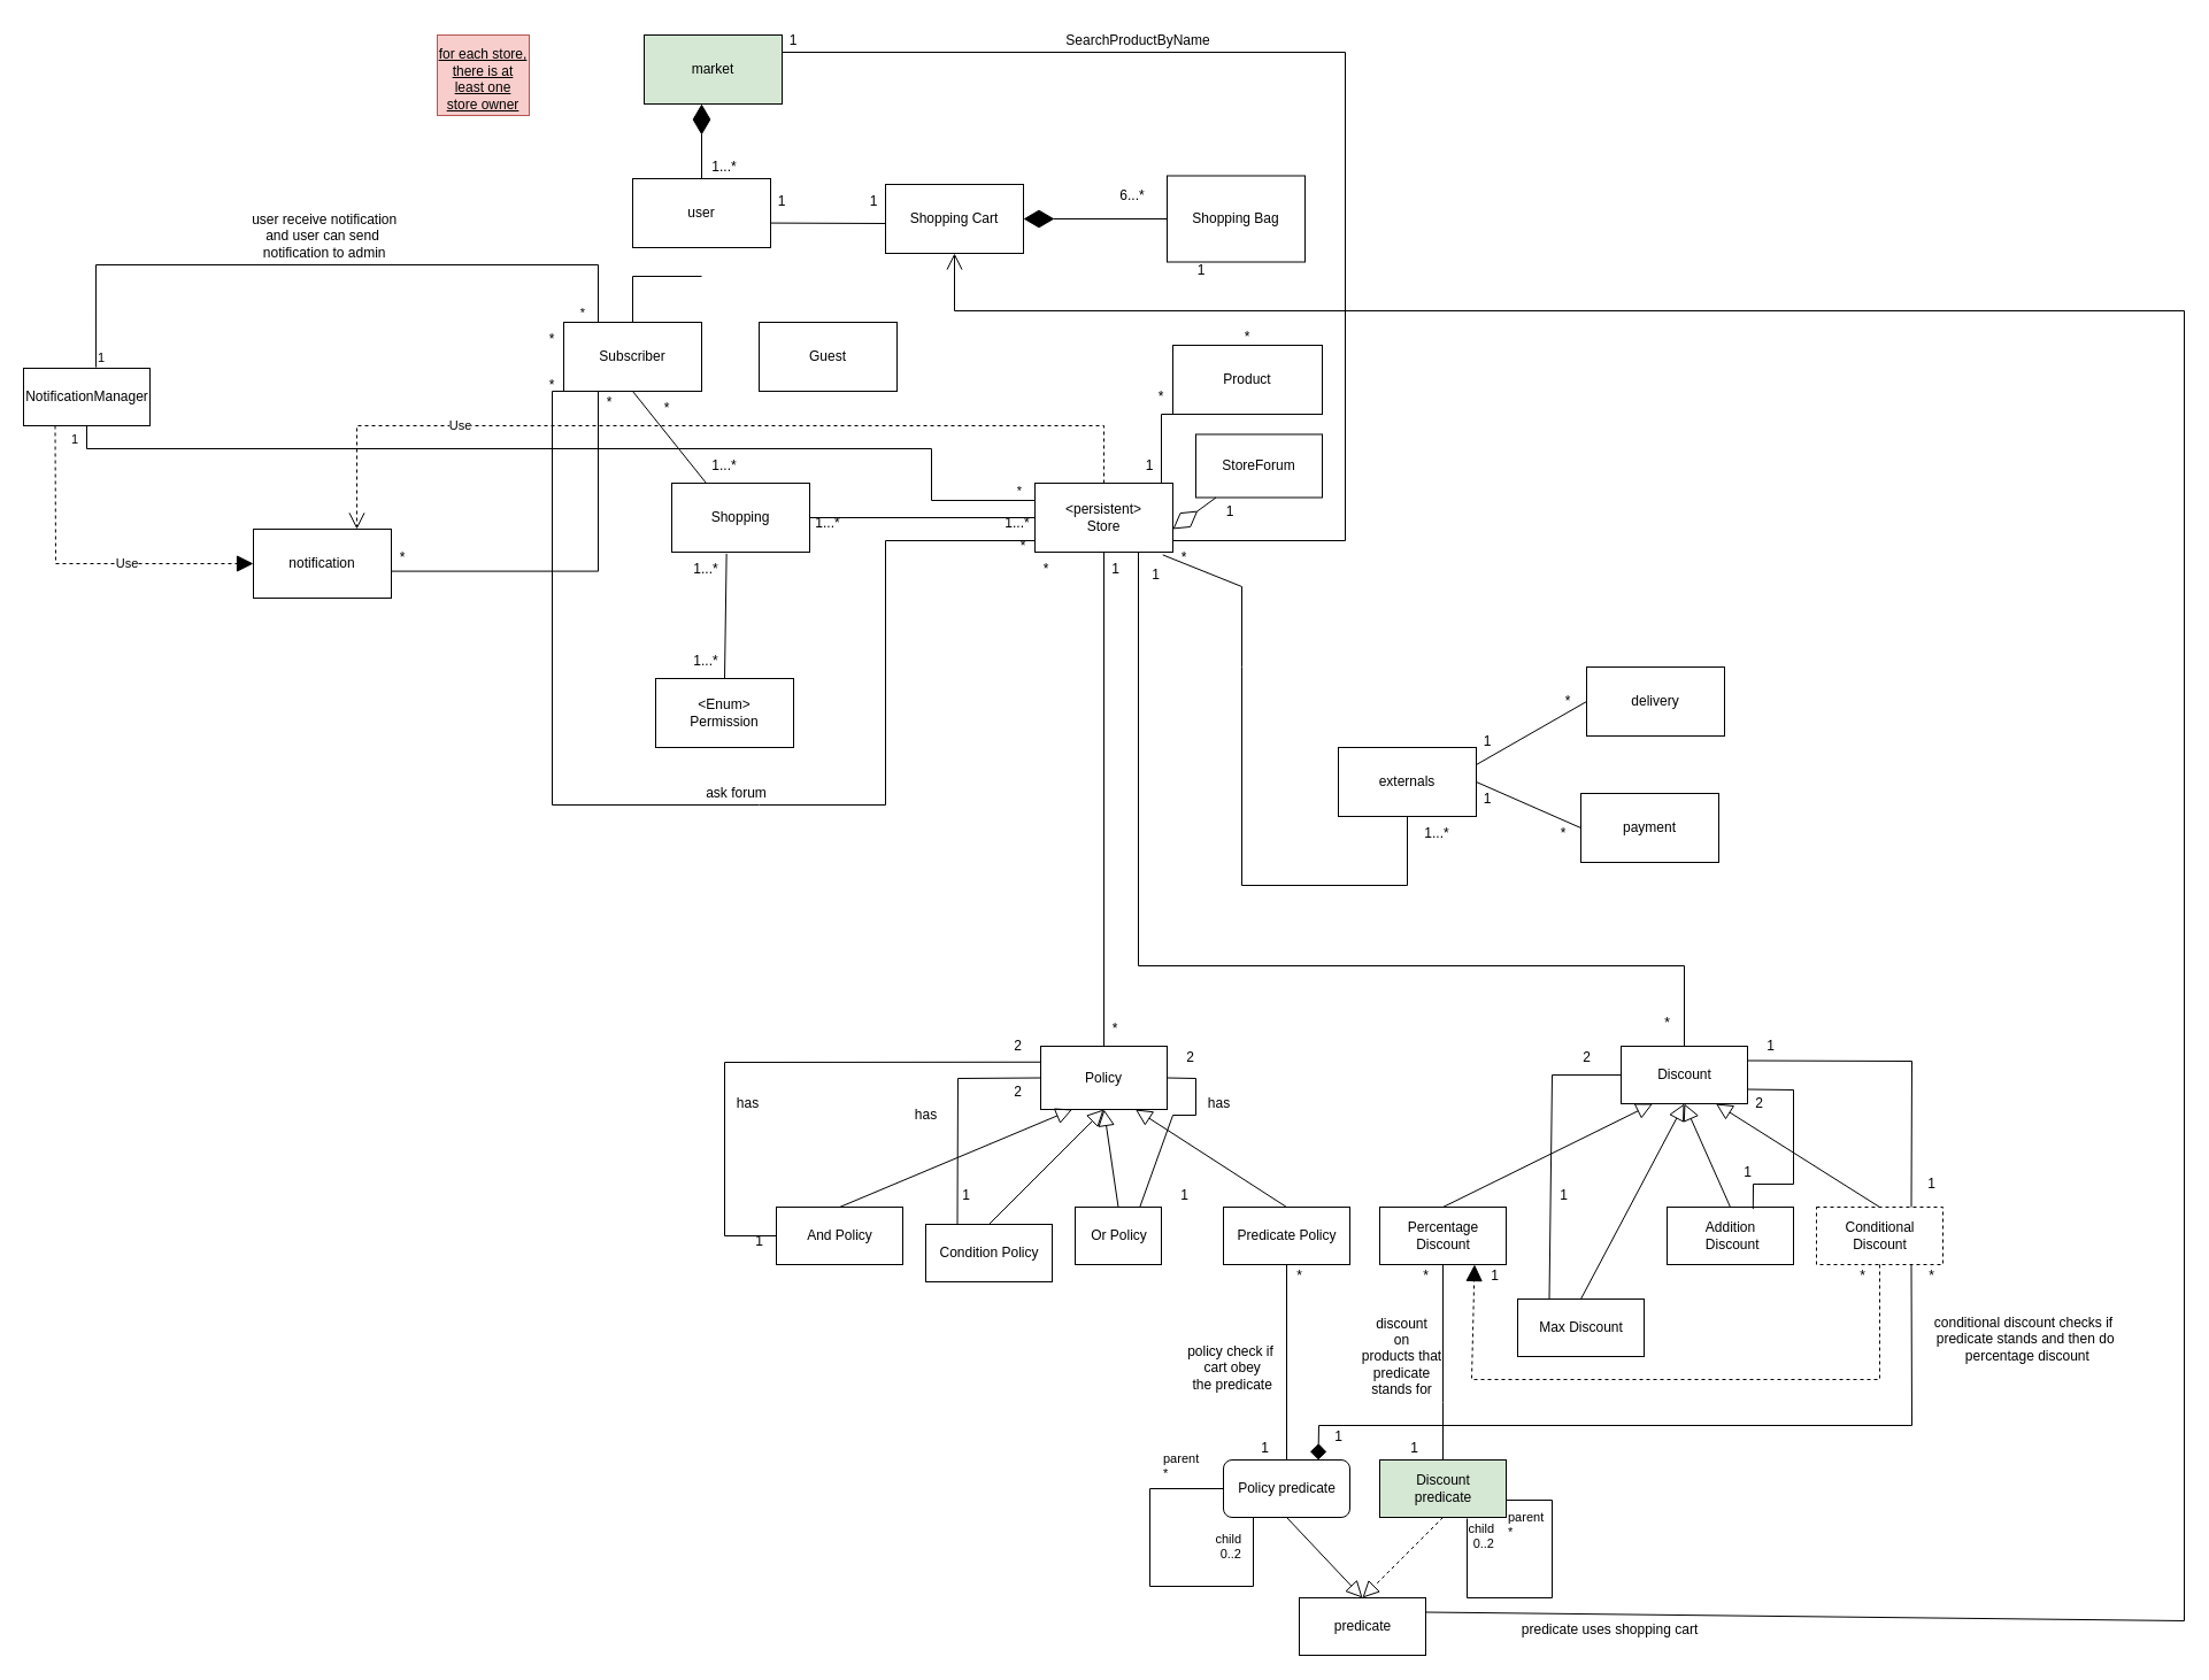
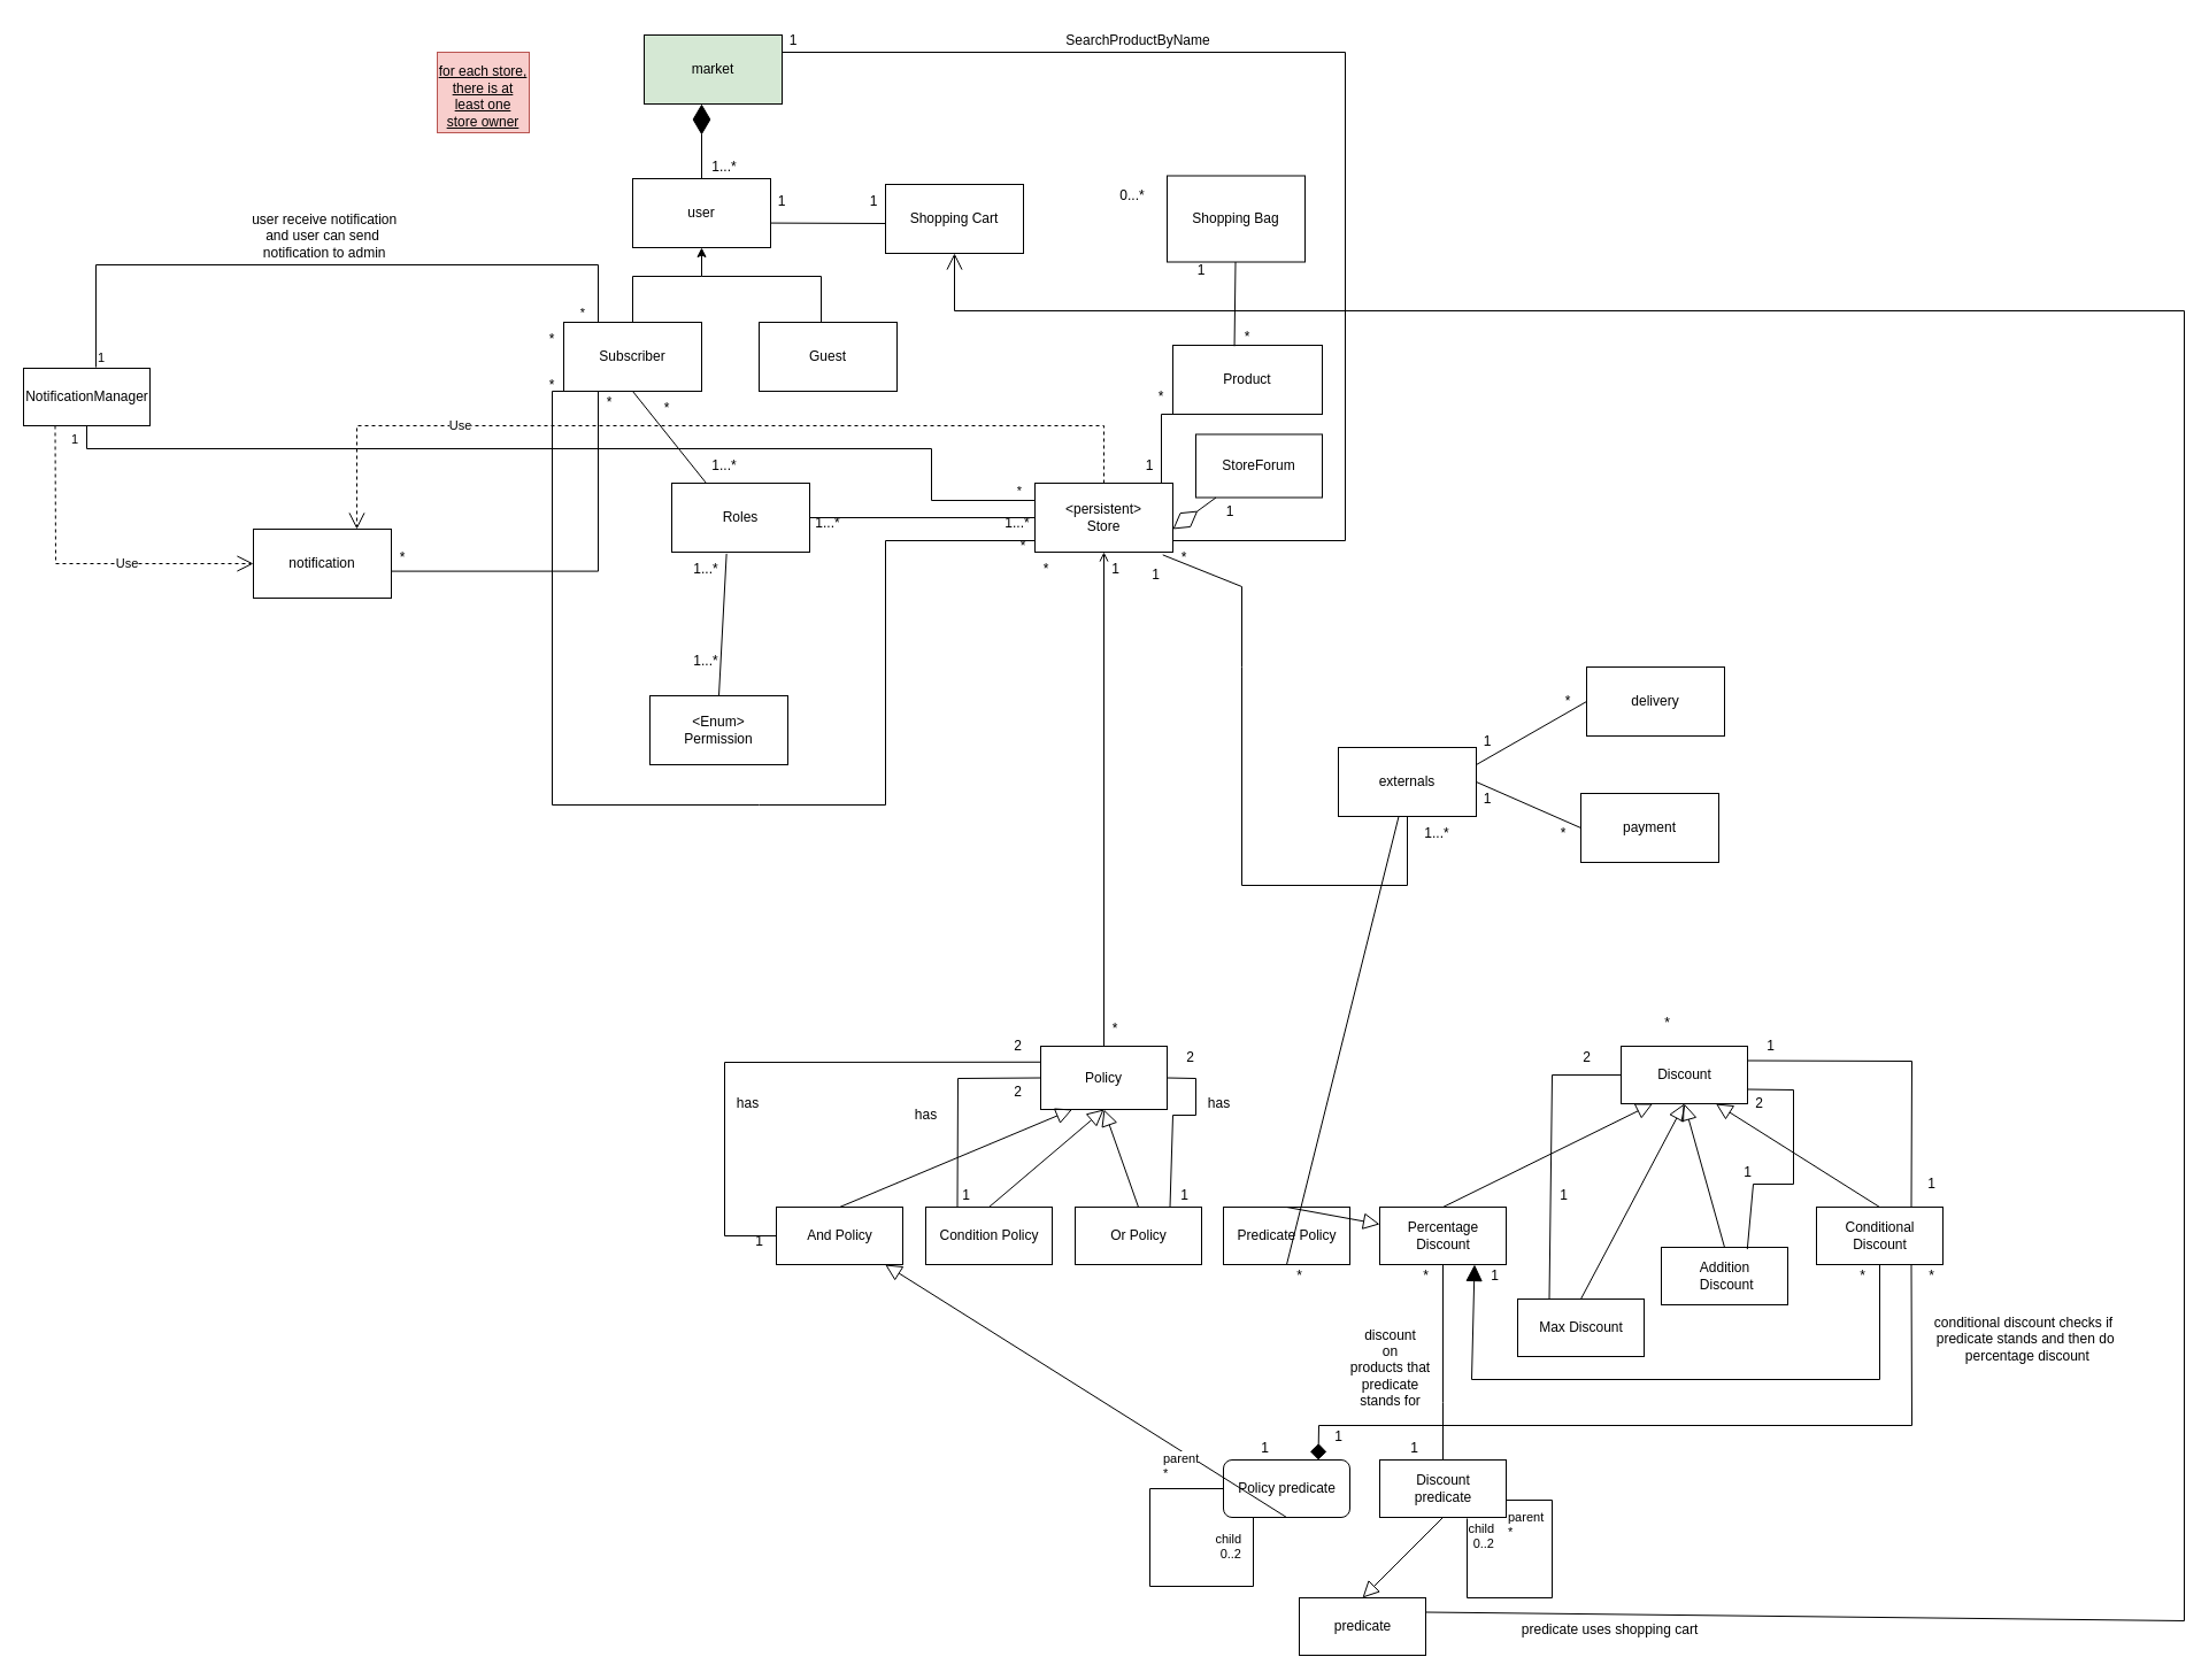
- <mxCell id="63" value="&lt;font style=&quot;font-size: 12px&quot;&gt;for each store, there is at least one store owner&lt;/font&gt;" style="text;html=1;strokeColor=#b85450;fillColor=#f8cecc;align=center;verticalAlign=bottom;whiteSpace=wrap;rounded=0;fontSize=10;fontStyle=4" parent="1" vertex="1"><mxGeometry x="380" y="30" width="80" height="70" as="geometry" /></mxCell>
+ <mxCell id="63" value="&lt;font style=&quot;font-size: 12px&quot;&gt;for each store, there is at least one store owner&lt;/font&gt;" style="text;html=1;strokeColor=#b85450;fillColor=#f8cecc;align=center;verticalAlign=bottom;whiteSpace=wrap;rounded=0;fontSize=10;fontStyle=4" parent="1" vertex="1"><mxGeometry x="380" y="45" width="80" height="70" as="geometry" /></mxCell>
- <mxCell id="29" value="6...*" style="text;html=1;strokeColor=none;fillColor=none;align=center;verticalAlign=middle;whiteSpace=wrap;rounded=0;" parent="1" vertex="1"><mxGeometry x="955" y="155" width="60" height="30" as="geometry" /></mxCell>
+ <mxCell id="29" value="0...*" style="text;html=1;strokeColor=none;fillColor=none;align=center;verticalAlign=middle;whiteSpace=wrap;rounded=0;" parent="1" vertex="1"><mxGeometry x="955" y="155" width="60" height="30" as="geometry" /></mxCell>
- <mxCell id="28" value="" style="endArrow=diamondThin;endFill=1;endSize=24;html=1;rounded=0;entryX=1;entryY=0.5;entryDx=0;entryDy=0;exitX=0;exitY=0.5;exitDx=0;exitDy=0;" parent="1" source="25" target="27" edge="1"><mxGeometry width="160" relative="1" as="geometry"><mxPoint x="1030" y="138" as="sourcePoint" /><mxPoint x="970" y="210" as="targetPoint" /></mxGeometry></mxCell>
+ <mxCell id="9" value="" style="edgeStyle=elbowEdgeStyle;elbow=vertical;endArrow=classic;html=1;rounded=0;entryX=0.5;entryY=1;entryDx=0;entryDy=0;exitX=0.45;exitY=-0.002;exitDx=0;exitDy=0;exitPerimeter=0;" parent="1" source="6" target="3" edge="1"><mxGeometry width="50" height="50" relative="1" as="geometry"><mxPoint x="780" y="290" as="sourcePoint" /><mxPoint x="830" y="240" as="targetPoint" /><Array as="points"><mxPoint x="610" y="240" /></Array></mxGeometry></mxCell>
+ <mxCell id="38" value="" style="endArrow=none;html=1;rounded=0;exitX=0.412;exitY=0.013;exitDx=0;exitDy=0;exitPerimeter=0;" parent="1" source="31" target="25" edge="1"><mxGeometry width="50" height="50" relative="1" as="geometry"><mxPoint x="1130" y="300" as="sourcePoint" /><mxPoint x="900" y="340" as="targetPoint" /></mxGeometry></mxCell>
- <mxCell id="11" value="Shopping" style="rounded=0;whiteSpace=wrap;html=1;" parent="1" vertex="1"><mxGeometry x="584" y="420" width="120" height="60" as="geometry" /></mxCell>
+ <mxCell id="11" value="Roles" style="rounded=0;whiteSpace=wrap;html=1;" parent="1" vertex="1"><mxGeometry x="584" y="420" width="120" height="60" as="geometry" /></mxCell>
- <mxCell id="64" value="" style="endArrow=none;html=1;edgeStyle=orthogonalEdgeStyle;rounded=0;entryX=0.5;entryY=1;entryDx=0;entryDy=0;exitX=0.5;exitY=0;exitDx=0;exitDy=0;" parent="1" source="23" target="17" edge="1"><mxGeometry relative="1" as="geometry"><mxPoint x="690" y="640" as="sourcePoint" /><mxPoint x="850" y="640" as="targetPoint" /></mxGeometry></mxCell>
+ <mxCell id="64" value="" style="endArrow=open;html=1;edgeStyle=orthogonalEdgeStyle;rounded=0;entryX=0.5;entryY=1;entryDx=0;entryDy=0;exitX=0.5;exitY=0;exitDx=0;exitDy=0;" parent="1" source="23" target="17" edge="1"><mxGeometry relative="1" as="geometry"><mxPoint x="690" y="640" as="sourcePoint" /><mxPoint x="850" y="640" as="targetPoint" /></mxGeometry></mxCell>
- <mxCell id="147" value="Use" style="endArrow=block;endSize=12;dashed=1;html=1;rounded=0;exitX=0.25;exitY=1;exitDx=0;exitDy=0;entryX=0;entryY=0.5;entryDx=0;entryDy=0;" parent="1" source="126" target="54" edge="1"><mxGeometry x="0.247" width="160" relative="1" as="geometry"><mxPoint x="420" y="440" as="sourcePoint" /><mxPoint x="210" y="490" as="targetPoint" /><Array as="points"><mxPoint x="48" y="490" /></Array><mxPoint as="offset" /></mxGeometry></mxCell>
+ <mxCell id="147" value="Use" style="endArrow=open;endSize=12;dashed=1;html=1;rounded=0;exitX=0.25;exitY=1;exitDx=0;exitDy=0;entryX=0;entryY=0.5;entryDx=0;entryDy=0;" parent="1" source="126" target="54" edge="1"><mxGeometry x="0.247" width="160" relative="1" as="geometry"><mxPoint x="420" y="440" as="sourcePoint" /><mxPoint x="210" y="490" as="targetPoint" /><Array as="points"><mxPoint x="48" y="490" /></Array><mxPoint as="offset" /></mxGeometry></mxCell>
- <mxCell id="14" value="&amp;lt;Enum&amp;gt;&lt;br&gt;Permission" style="rounded=0;whiteSpace=wrap;html=1;" parent="1" vertex="1"><mxGeometry x="570" y="590" width="120" height="60" as="geometry" /></mxCell>
+ <mxCell id="14" value="&amp;lt;Enum&amp;gt;&lt;br&gt;Permission" style="rounded=0;whiteSpace=wrap;html=1;" parent="1" vertex="1"><mxGeometry x="565" y="605" width="120" height="60" as="geometry" /></mxCell>
- <mxCell id="40" value="ask forum" style="text;html=1;align=center;verticalAlign=middle;resizable=0;points=[];autosize=1;strokeColor=none;fillColor=none;" parent="1" vertex="1"><mxGeometry x="605" y="680" width="70" height="20" as="geometry" /></mxCell>
- <mxCell id="120" value="" style="endArrow=none;html=1;edgeStyle=orthogonalEdgeStyle;rounded=0;entryX=0.75;entryY=1;entryDx=0;entryDy=0;exitX=0.5;exitY=0;exitDx=0;exitDy=0;" parent="1" source="89" target="17" edge="1"><mxGeometry relative="1" as="geometry"><mxPoint x="970" y="920" as="sourcePoint" /><mxPoint x="970" y="490" as="targetPoint" /><Array as="points"><mxPoint x="1465" y="840" /><mxPoint x="990" y="840" /></Array></mxGeometry></mxCell>
- <mxCell id="73" value="" style="endArrow=block;endFill=0;endSize=12;html=1;rounded=0;exitX=0.5;exitY=0;exitDx=0;exitDy=0;entryX=0.75;entryY=1;entryDx=0;entryDy=0;" parent="1" source="68" target="23" edge="1"><mxGeometry width="160" relative="1" as="geometry"><mxPoint x="1000" y="1060" as="sourcePoint" /><mxPoint x="970" y="975" as="targetPoint" /></mxGeometry></mxCell>
+ <mxCell id="73" value="" style="endArrow=block;endFill=0;endSize=12;html=1;rounded=0;exitX=0.5;exitY=0;exitDx=0;exitDy=0;" parent="1" source="68" target="93" edge="1"><mxGeometry width="160" relative="1" as="geometry"><mxPoint x="1000" y="1060" as="sourcePoint" /><mxPoint x="970" y="975" as="targetPoint" /></mxGeometry></mxCell>
- <mxCell id="69" value="Or Policy" style="html=1;" parent="1" vertex="1"><mxGeometry x="935" y="1050" width="75" height="50" as="geometry" /></mxCell>
+ <mxCell id="69" value="Or Policy" style="html=1;" parent="1" vertex="1"><mxGeometry x="935" y="1050" width="110" height="50" as="geometry" /></mxCell>
- <mxCell id="91" value="&lt;div&gt;Addition&lt;/div&gt;&lt;div&gt;&amp;nbsp;Discount&lt;/div&gt;" style="html=1;" parent="1" vertex="1"><mxGeometry x="1450" y="1050" width="110" height="50" as="geometry" /></mxCell>
+ <mxCell id="91" value="&lt;div&gt;Addition&lt;/div&gt;&lt;div&gt;&amp;nbsp;Discount&lt;/div&gt;" style="html=1;" parent="1" vertex="1"><mxGeometry x="1445" y="1085" width="110" height="50" as="geometry" /></mxCell>
- <mxCell id="90" value="&lt;div&gt;Conditional&lt;/div&gt;&lt;div&gt;Discount&lt;/div&gt;" style="html=1;dashed=1;" parent="1" vertex="1"><mxGeometry x="1580" y="1050" width="110" height="50" as="geometry" /></mxCell>
+ <mxCell id="90" value="&lt;div&gt;Conditional&lt;/div&gt;&lt;div&gt;Discount&lt;/div&gt;" style="html=1;" parent="1" vertex="1"><mxGeometry x="1580" y="1050" width="110" height="50" as="geometry" /></mxCell>
- <mxCell id="67" value="Condition Policy" style="html=1;" parent="1" vertex="1"><mxGeometry x="805" y="1065" width="110" height="50" as="geometry" /></mxCell>
+ <mxCell id="67" value="Condition Policy" style="html=1;" parent="1" vertex="1"><mxGeometry x="805" y="1050" width="110" height="50" as="geometry" /></mxCell>
- <mxCell id="97" value="&lt;div&gt;discount&lt;/div&gt;&lt;div&gt;on&lt;/div&gt;&lt;div&gt;products that &lt;br&gt;&lt;/div&gt;&lt;div&gt;predicate &lt;br&gt;&lt;/div&gt;&lt;div&gt;stands for&lt;br&gt;&lt;/div&gt;" style="text;html=1;align=center;verticalAlign=middle;resizable=0;points=[];autosize=1;strokeColor=none;fillColor=none;" parent="1" vertex="1"><mxGeometry x="1174" y="1140" width="90" height="80" as="geometry" /></mxCell>
+ <mxCell id="97" value="&lt;div&gt;discount&lt;/div&gt;&lt;div&gt;on&lt;/div&gt;&lt;div&gt;products that &lt;br&gt;&lt;/div&gt;&lt;div&gt;predicate &lt;br&gt;&lt;/div&gt;&lt;div&gt;stands for&lt;br&gt;&lt;/div&gt;" style="text;html=1;align=center;verticalAlign=middle;resizable=0;points=[];autosize=1;strokeColor=none;fillColor=none;" parent="1" vertex="1"><mxGeometry x="1164" y="1150" width="90" height="80" as="geometry" /></mxCell>
- <mxCell id="84" value="" style="endArrow=none;endFill=0;endSize=12;html=1;rounded=0;entryX=0.5;entryY=0;entryDx=0;entryDy=0;exitX=0.5;exitY=1;exitDx=0;exitDy=0;" parent="1" source="68" target="83" edge="1"><mxGeometry width="160" relative="1" as="geometry"><mxPoint x="750" y="1020" as="sourcePoint" /><mxPoint x="910" y="1020" as="targetPoint" /></mxGeometry></mxCell>
+ <mxCell id="84" value="" style="endArrow=none;endFill=0;endSize=12;html=1;rounded=0;exitX=0.5;exitY=1;exitDx=0;exitDy=0;" parent="1" source="68" target="42" edge="1"><mxGeometry width="160" relative="1" as="geometry"><mxPoint x="750" y="1020" as="sourcePoint" /><mxPoint x="910" y="1020" as="targetPoint" /></mxGeometry></mxCell>
- <mxCell id="103" value="&lt;div&gt;policy check if&lt;/div&gt;&lt;div&gt;&amp;nbsp;cart obey&lt;/div&gt;&lt;div&gt;&amp;nbsp;the predicate&lt;/div&gt;" style="text;html=1;align=center;verticalAlign=middle;resizable=0;points=[];autosize=1;strokeColor=none;fillColor=none;" parent="1" vertex="1"><mxGeometry x="1025" y="1165" width="90" height="50" as="geometry" /></mxCell>
- <mxCell id="116" value="" style="endArrow=block;endFill=1;endSize=12;html=1;rounded=0;exitX=0.5;exitY=1;exitDx=0;exitDy=0;entryX=0.75;entryY=1;entryDx=0;entryDy=0;dashed=1;" parent="1" source="90" target="93" edge="1"><mxGeometry width="160" relative="1" as="geometry"><mxPoint x="1672.5" y="1060" as="sourcePoint" /><mxPoint x="1530" y="932.5" as="targetPoint" /><Array as="points"><mxPoint x="1635" y="1200" /><mxPoint x="1280" y="1200" /></Array></mxGeometry></mxCell>
+ <mxCell id="116" value="" style="endArrow=block;endFill=1;endSize=12;html=1;rounded=0;exitX=0.5;exitY=1;exitDx=0;exitDy=0;entryX=0.75;entryY=1;entryDx=0;entryDy=0;" parent="1" source="90" target="93" edge="1"><mxGeometry width="160" relative="1" as="geometry"><mxPoint x="1672.5" y="1060" as="sourcePoint" /><mxPoint x="1530" y="932.5" as="targetPoint" /><Array as="points"><mxPoint x="1635" y="1200" /><mxPoint x="1280" y="1200" /></Array></mxGeometry></mxCell>
- <mxCell id="102" value="&lt;div&gt;Discount &lt;br&gt;&lt;/div&gt;&lt;div&gt;predicate&lt;/div&gt;" style="html=1;fillColor=#d5e8d4;" parent="1" vertex="1"><mxGeometry x="1200" y="1270" width="110" height="50" as="geometry" /></mxCell>
+ <mxCell id="102" value="&lt;div&gt;Discount &lt;br&gt;&lt;/div&gt;&lt;div&gt;predicate&lt;/div&gt;" style="html=1;" parent="1" vertex="1"><mxGeometry x="1200" y="1270" width="110" height="50" as="geometry" /></mxCell>
- <mxCell id="105" value="" style="endArrow=block;endFill=0;endSize=12;html=1;rounded=0;entryX=0.5;entryY=0;entryDx=0;entryDy=0;exitX=0.5;exitY=1;exitDx=0;exitDy=0;" parent="1" source="83" target="104" edge="1"><mxGeometry width="160" relative="1" as="geometry"><mxPoint x="740" y="1060" as="sourcePoint" /><mxPoint x="942.5" y="975" as="targetPoint" /></mxGeometry></mxCell>
+ <mxCell id="105" value="" style="endArrow=block;endFill=0;endSize=12;html=1;rounded=0;exitX=0.5;exitY=1;exitDx=0;exitDy=0;" parent="1" source="83" target="66" edge="1"><mxGeometry width="160" relative="1" as="geometry"><mxPoint x="740" y="1060" as="sourcePoint" /><mxPoint x="942.5" y="975" as="targetPoint" /></mxGeometry></mxCell>
- <mxCell id="106" value="" style="endArrow=block;endFill=0;endSize=12;html=1;rounded=0;entryX=0.5;entryY=0;entryDx=0;entryDy=0;exitX=0.5;exitY=1;exitDx=0;exitDy=0;dashed=1;" parent="1" source="102" target="104" edge="1"><mxGeometry width="160" relative="1" as="geometry"><mxPoint x="1129" y="1330" as="sourcePoint" /><mxPoint x="1195" y="1400" as="targetPoint" /></mxGeometry></mxCell>
+ <mxCell id="106" value="" style="endArrow=block;endFill=0;endSize=12;html=1;rounded=0;entryX=0.5;entryY=0;entryDx=0;entryDy=0;exitX=0.5;exitY=1;exitDx=0;exitDy=0;" parent="1" source="102" target="104" edge="1"><mxGeometry width="160" relative="1" as="geometry"><mxPoint x="1129" y="1330" as="sourcePoint" /><mxPoint x="1195" y="1400" as="targetPoint" /></mxGeometry></mxCell>
